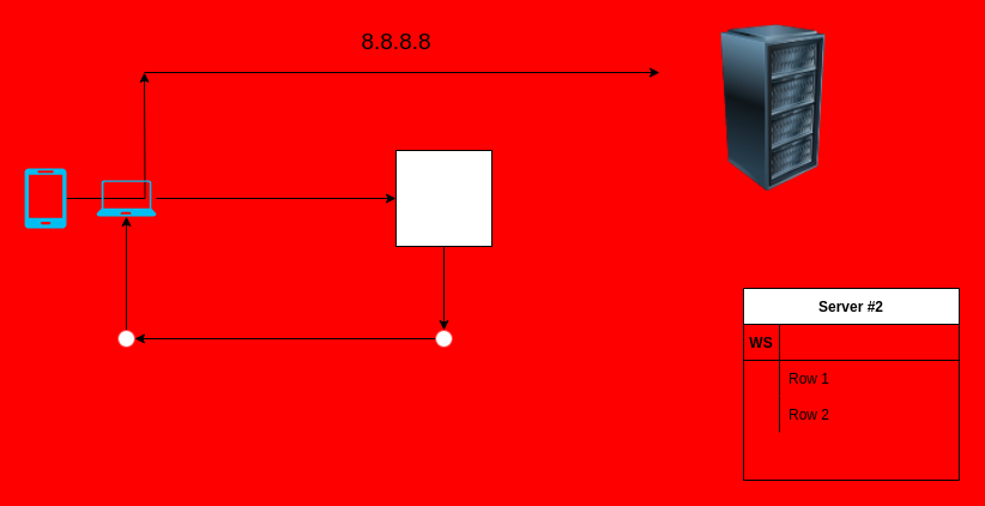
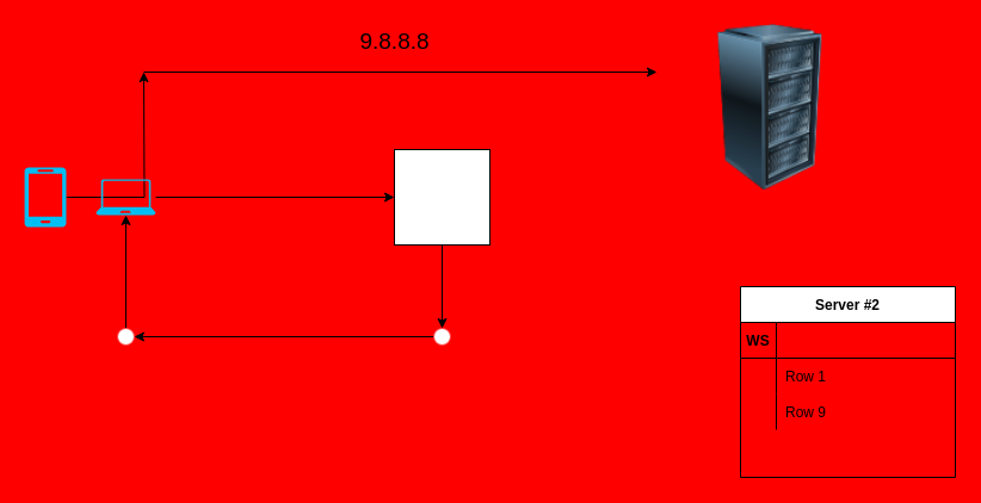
- <mxCell id="21" value="8.8.8.8" style="text;html=1;resizable=0;autosize=1;align=center;verticalAlign=middle;points=[];fillColor=none;strokeColor=none;rounded=0;fontSize=19;" parent="1" vertex="1"><mxGeometry x="295" y="20" width="70" height="30" as="geometry" /></mxCell>
+ <mxCell id="21" value="9.8.8.8" style="text;html=1;resizable=0;autosize=1;align=center;verticalAlign=middle;points=[];fillColor=none;strokeColor=none;rounded=0;fontSize=19;" parent="1" vertex="1"><mxGeometry x="295" y="20" width="70" height="30" as="geometry" /></mxCell>
- <mxCell id="17" value="Row 2" style="shape=partialRectangle;connectable=0;fillColor=none;top=0;left=0;bottom=0;right=0;align=left;spacingLeft=6;overflow=hidden;" parent="15" vertex="1"><mxGeometry x="30" width="150" height="30" as="geometry"><mxRectangle width="150" height="30" as="alternateBounds" /></mxGeometry></mxCell>
+ <mxCell id="17" value="Row 9" style="shape=partialRectangle;connectable=0;fillColor=none;top=0;left=0;bottom=0;right=0;align=left;spacingLeft=6;overflow=hidden;" parent="15" vertex="1"><mxGeometry x="30" width="150" height="30" as="geometry"><mxRectangle width="150" height="30" as="alternateBounds" /></mxGeometry></mxCell>
